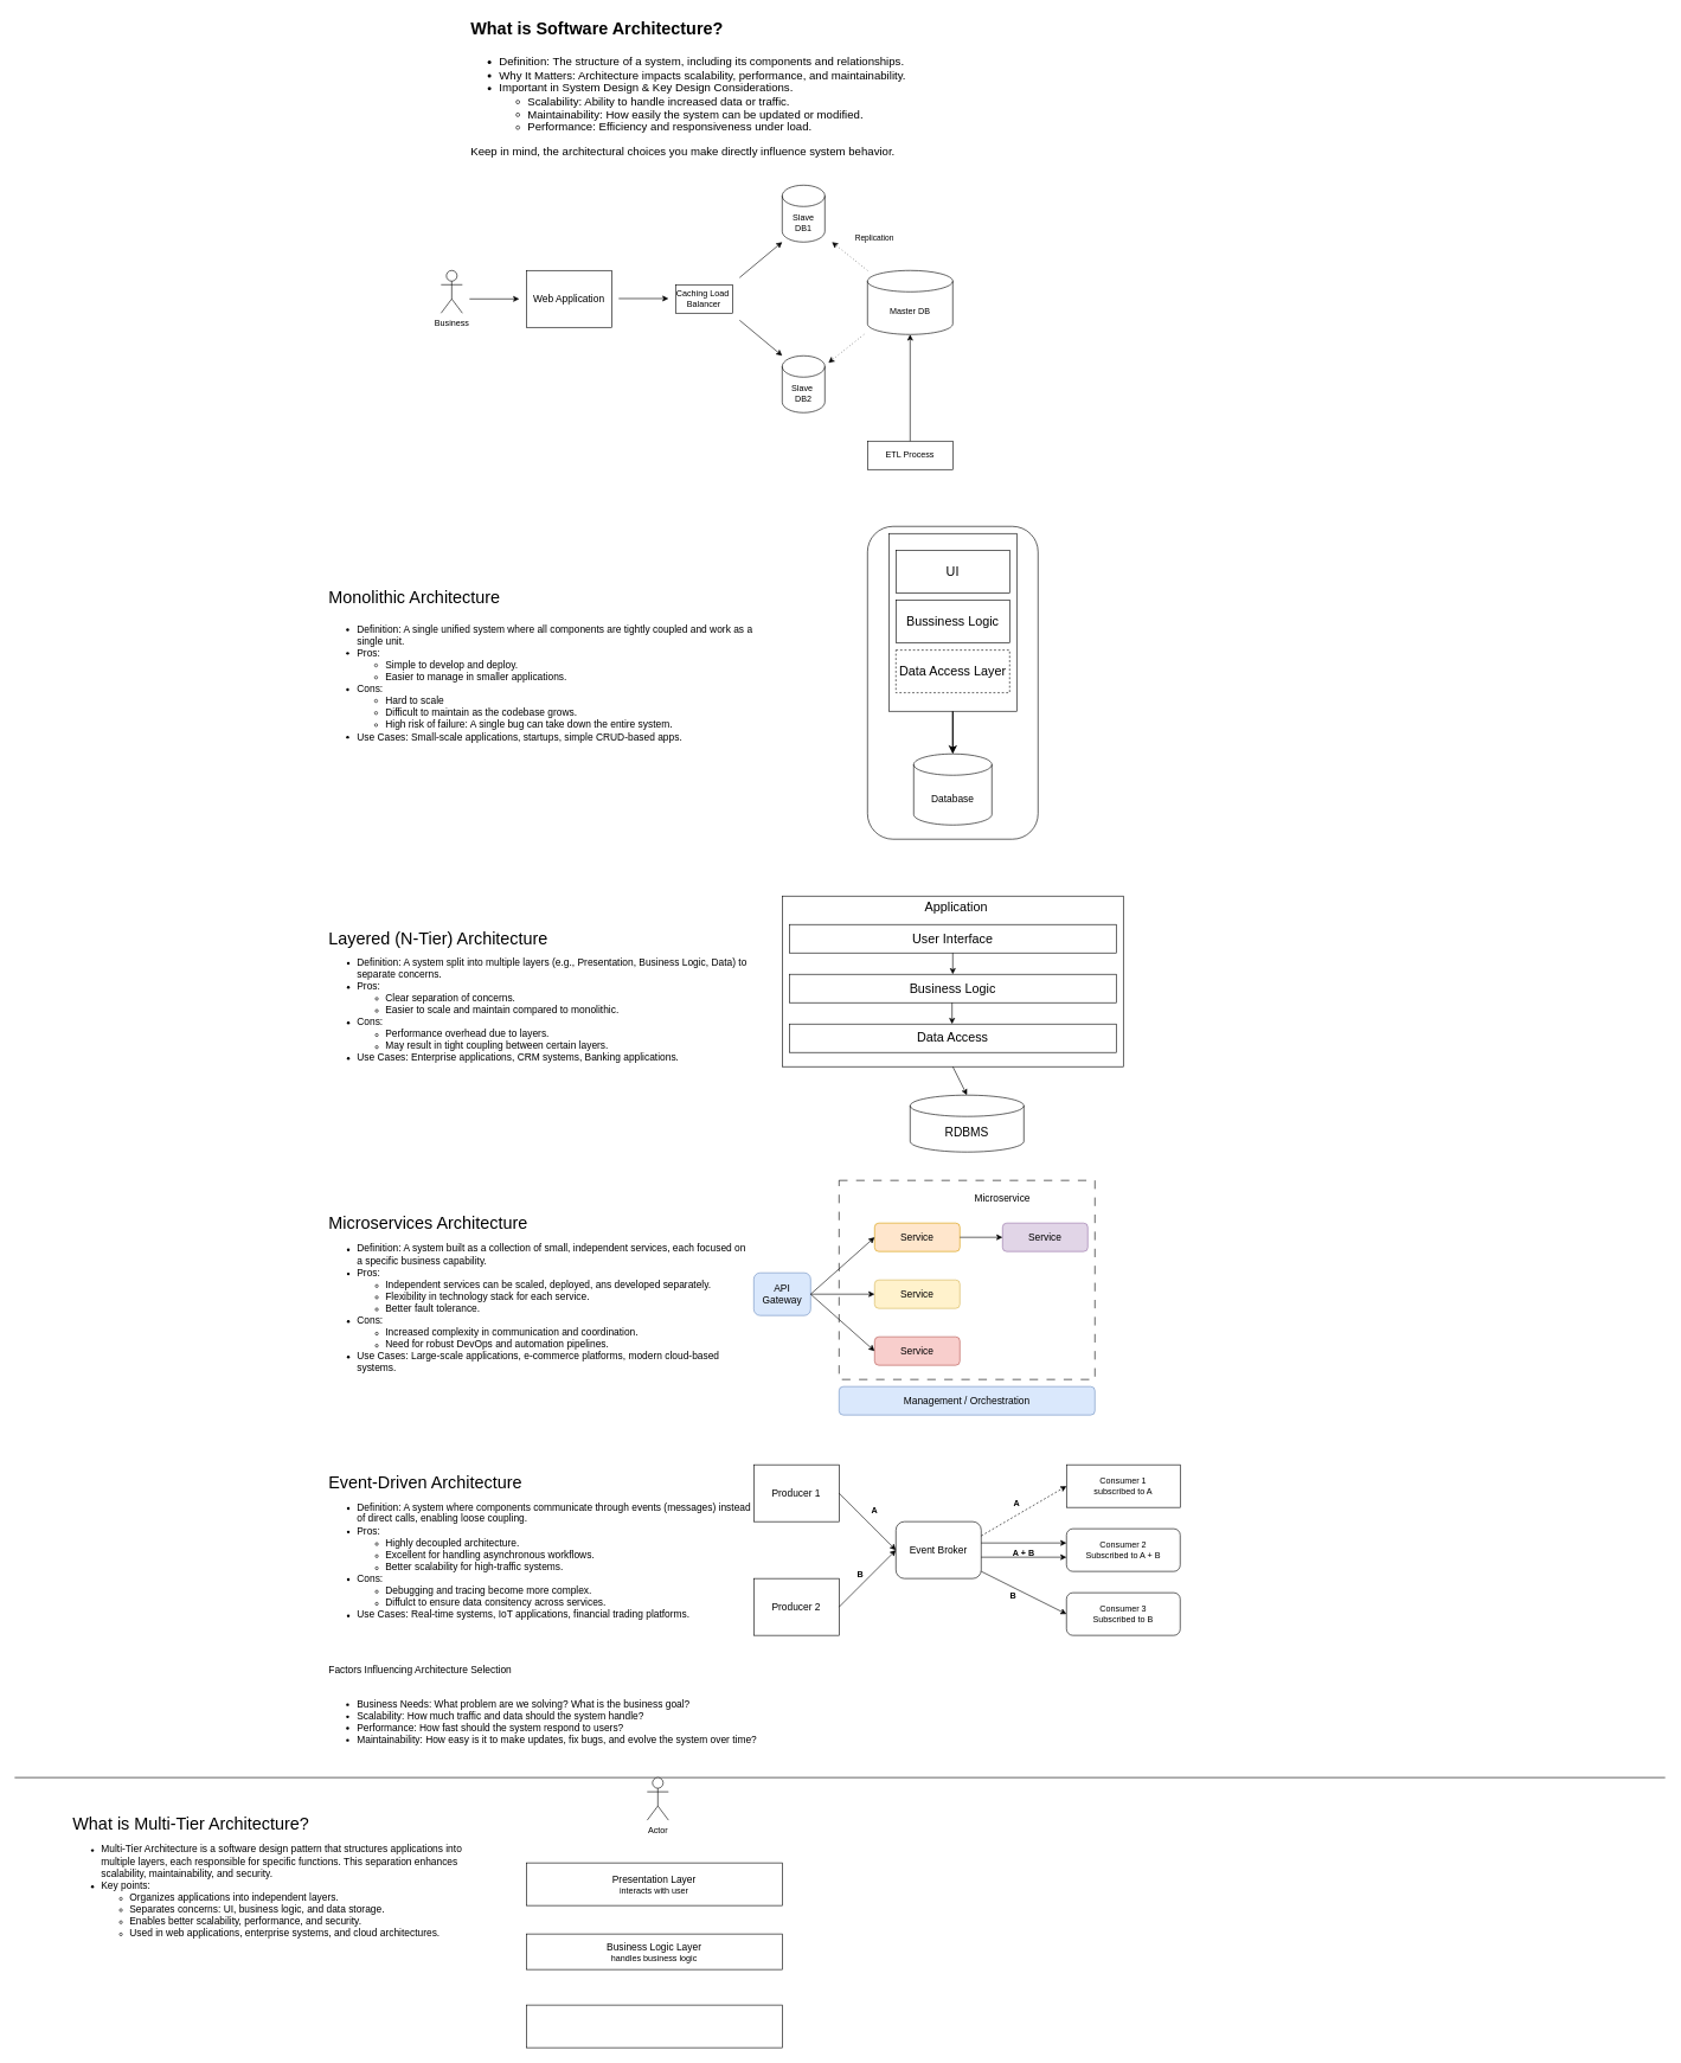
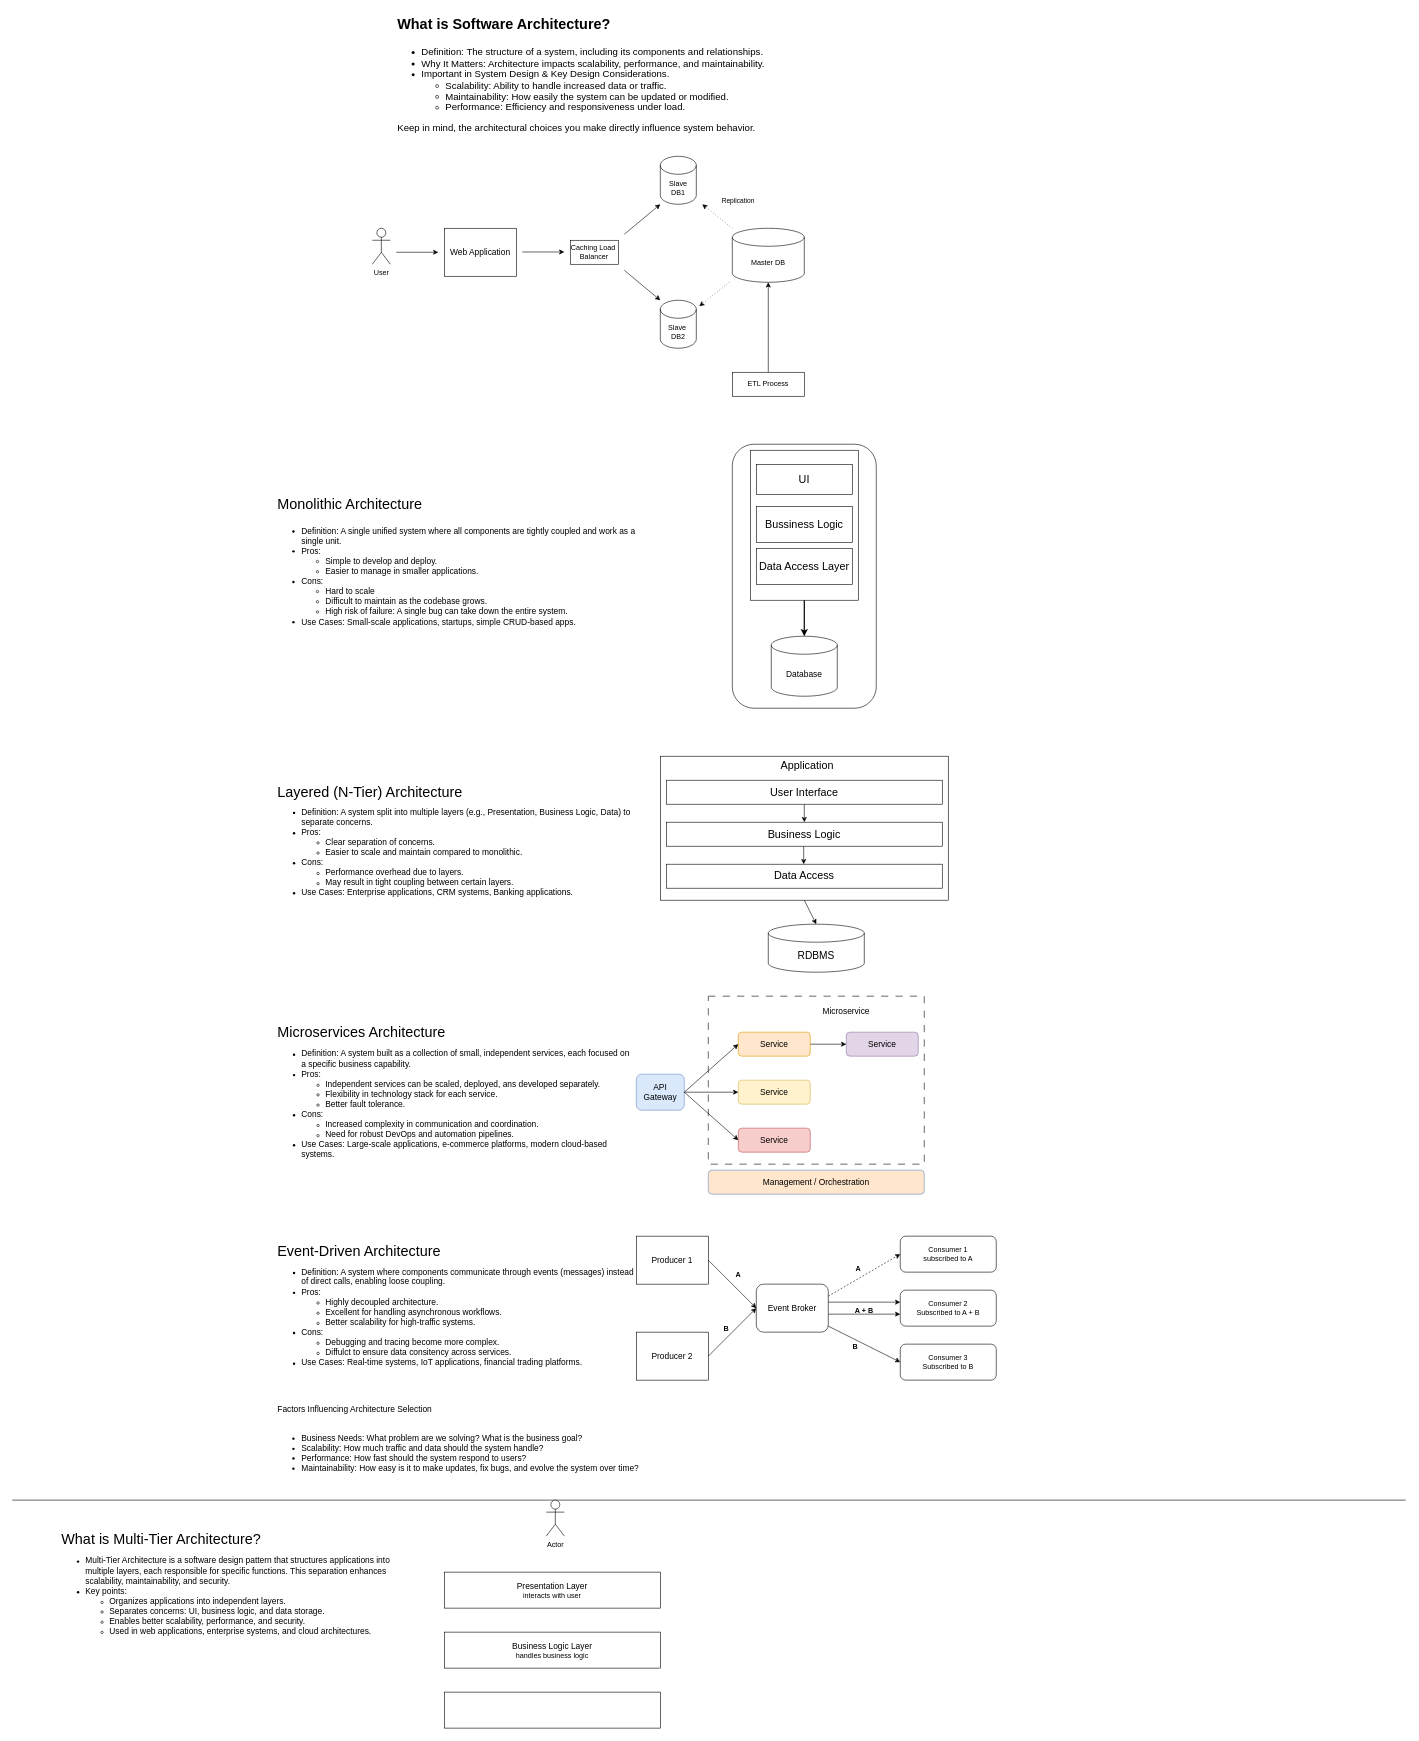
- <mxCell id="4" value="Business" style="shape=umlActor;verticalLabelPosition=bottom;verticalAlign=top;html=1;outlineConnect=0;" parent="1" vertex="1"><mxGeometry x="620" y="380" width="30" height="60" as="geometry" /></mxCell>
+ <mxCell id="4" value="User" style="shape=umlActor;verticalLabelPosition=bottom;verticalAlign=top;html=1;outlineConnect=0;" parent="1" vertex="1"><mxGeometry x="620" y="380" width="30" height="60" as="geometry" /></mxCell>
- <mxCell id="25" value="&lt;font style=&quot;font-size: 18px;&quot;&gt;UI&lt;/font&gt;" style="rounded=0;whiteSpace=wrap;html=1;" vertex="1" parent="1"><mxGeometry x="1260" y="774" width="160" height="60" as="geometry" /></mxCell>
+ <mxCell id="25" value="&lt;font style=&quot;font-size: 18px;&quot;&gt;UI&lt;/font&gt;" style="rounded=0;whiteSpace=wrap;html=1;" vertex="1" parent="1"><mxGeometry x="1260" y="774" width="160" height="50" as="geometry" /></mxCell>
- <mxCell id="27" value="&lt;font style=&quot;font-size: 18px;&quot;&gt;Data Access Layer&lt;/font&gt;" style="rounded=0;whiteSpace=wrap;html=1;dashed=1;" vertex="1" parent="1"><mxGeometry x="1260" y="914" width="160" height="60" as="geometry" /></mxCell>
+ <mxCell id="27" value="&lt;font style=&quot;font-size: 18px;&quot;&gt;Data Access Layer&lt;/font&gt;" style="rounded=0;whiteSpace=wrap;html=1;" vertex="1" parent="1"><mxGeometry x="1260" y="914" width="160" height="60" as="geometry" /></mxCell>
- <mxCell id="48" value="&lt;font style=&quot;font-size: 14px;&quot;&gt;Management / Orchestration&lt;/font&gt;" style="rounded=1;whiteSpace=wrap;html=1;fillColor=#dae8fc;strokeColor=#6c8ebf;" vertex="1" parent="1"><mxGeometry x="1180" y="1950" width="360" height="40" as="geometry" /></mxCell>
+ <mxCell id="48" value="&lt;font style=&quot;font-size: 14px;&quot;&gt;Management / Orchestration&lt;/font&gt;" style="rounded=1;whiteSpace=wrap;html=1;fillColor=#ffe6cc;strokeColor=#6c8ebf;" vertex="1" parent="1"><mxGeometry x="1180" y="1950" width="360" height="40" as="geometry" /></mxCell>
- <mxCell id="60" value="Consumer 1&lt;br&gt;subscribed to A" style="whiteSpace=wrap;html=1;rounded=0;" vertex="1" parent="1"><mxGeometry x="1500" y="2060" width="160" height="60" as="geometry" /></mxCell>
+ <mxCell id="60" value="Consumer 1&lt;br&gt;subscribed to A" style="rounded=1;whiteSpace=wrap;html=1;" vertex="1" parent="1"><mxGeometry x="1500" y="2060" width="160" height="60" as="geometry" /></mxCell>
- <mxCell id="78" value="&lt;font style=&quot;font-size: 14px;&quot;&gt;Business Logic Layer&lt;/font&gt;&lt;div&gt;handles business logic&lt;/div&gt;" style="rounded=0;whiteSpace=wrap;html=1;" vertex="1" parent="1"><mxGeometry x="740" y="2720" width="360" height="50" as="geometry" /></mxCell>
+ <mxCell id="78" value="&lt;font style=&quot;font-size: 14px;&quot;&gt;Business Logic Layer&lt;/font&gt;&lt;div&gt;handles business logic&lt;/div&gt;" style="rounded=0;whiteSpace=wrap;html=1;" vertex="1" parent="1"><mxGeometry y="2720" width="360" height="60" as="geometry" x="740" /></mxCell>
